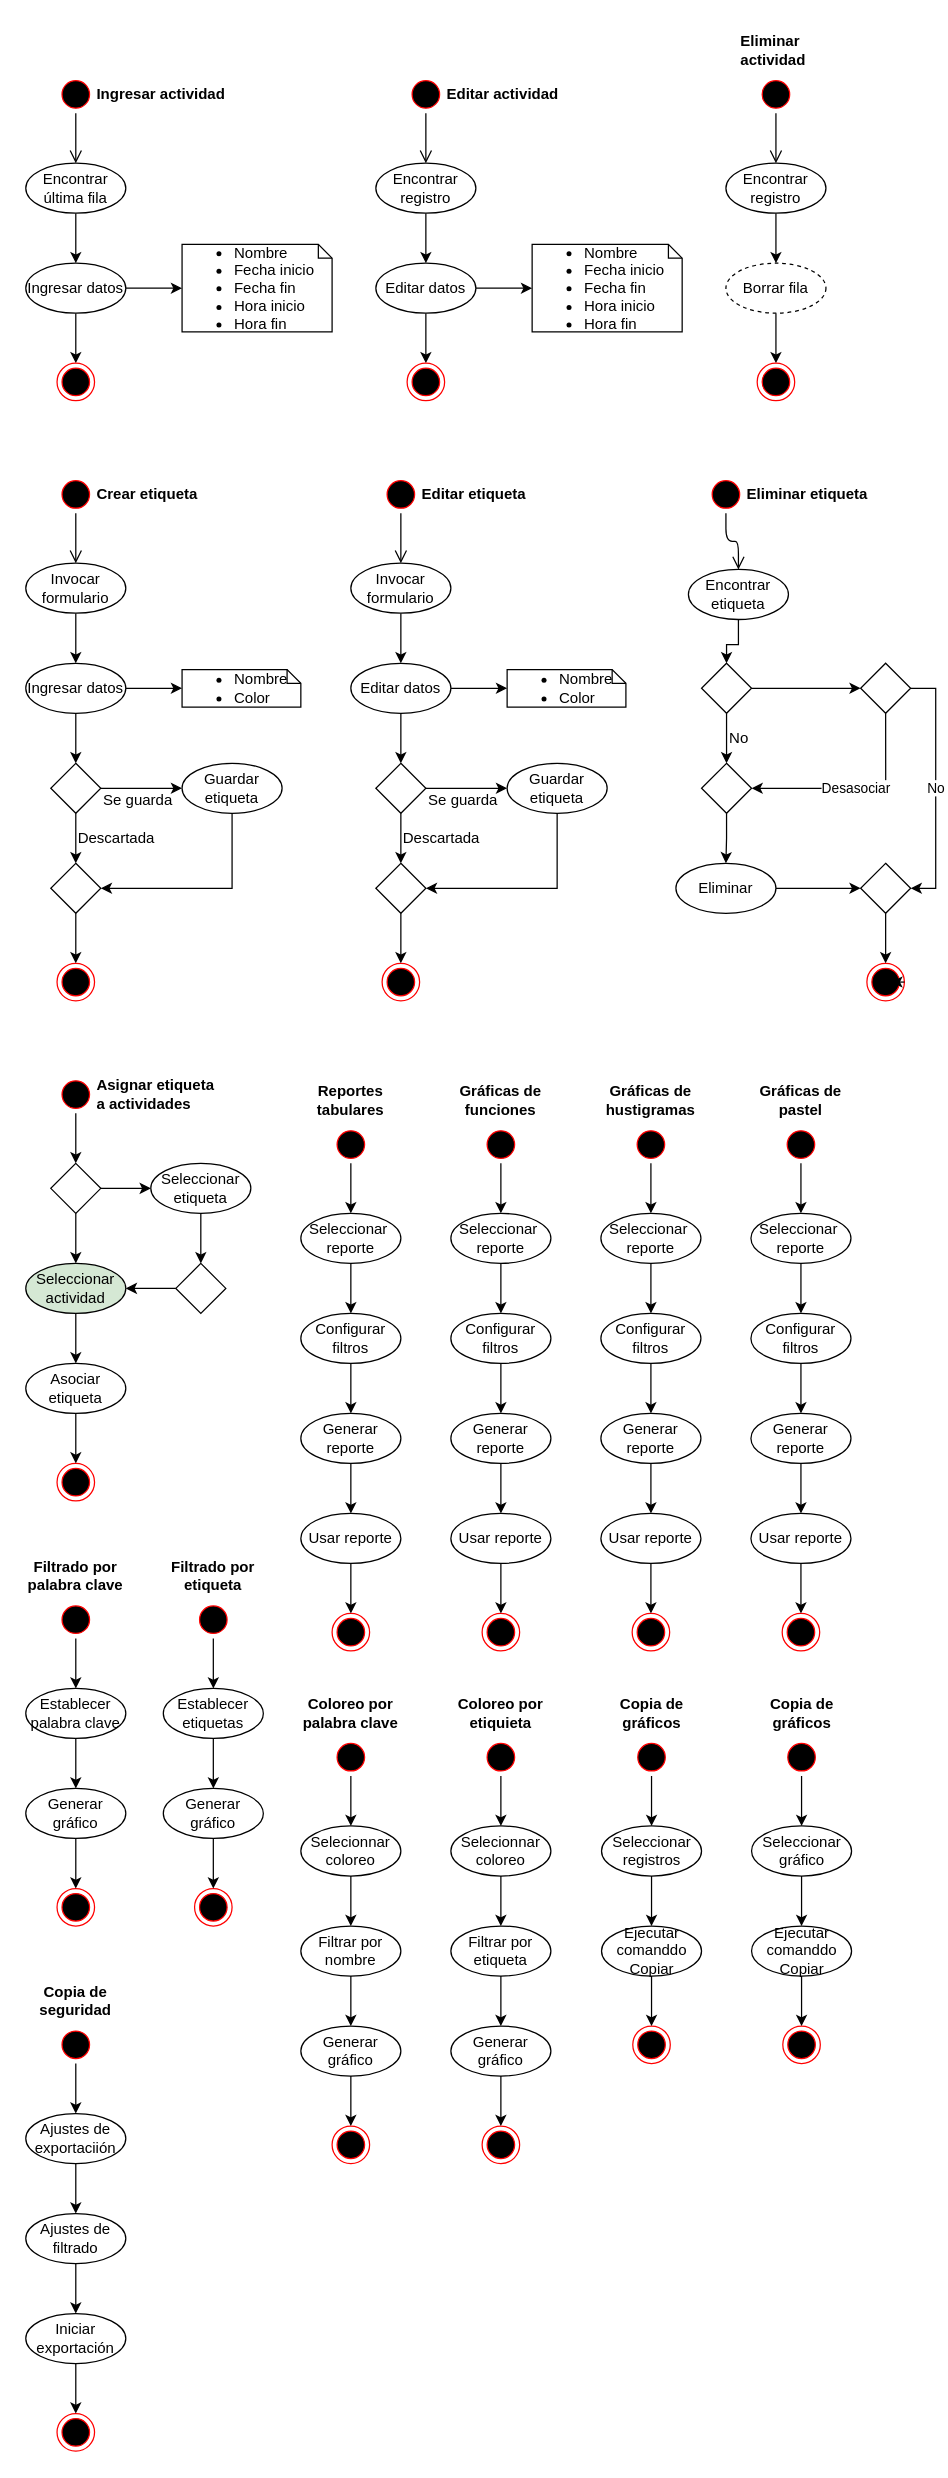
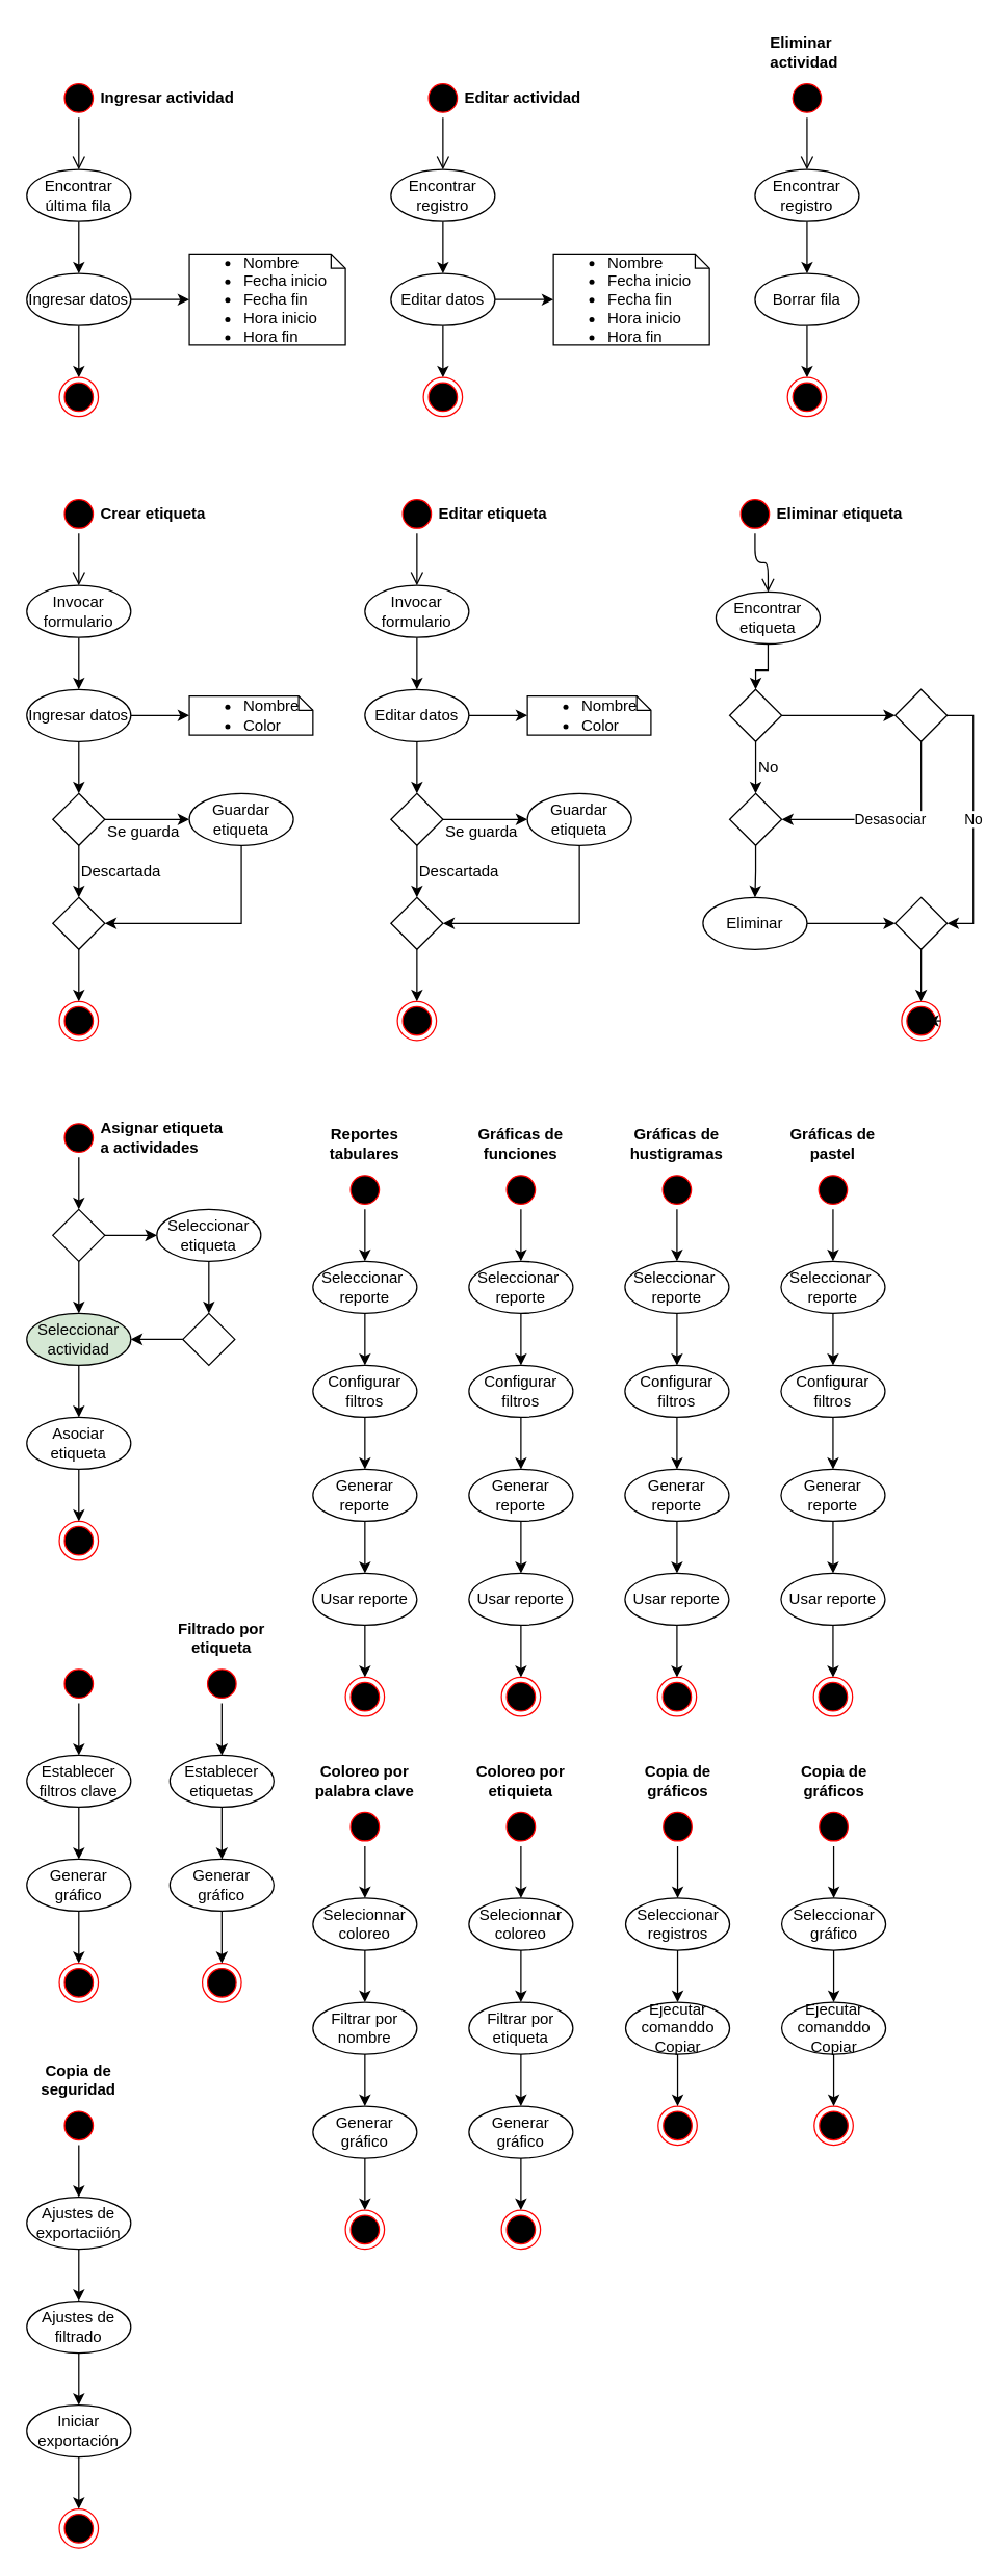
- <mxCell id="28" value="Borrar fila" style="ellipse;whiteSpace=wrap;html=1;dashed=1;" vertex="1" parent="1"><mxGeometry x="580" y="210" width="80" height="40" as="geometry" /></mxCell>
+ <mxCell id="28" value="Borrar fila" style="ellipse;whiteSpace=wrap;html=1;" vertex="1" parent="1"><mxGeometry x="580" y="210" width="80" height="40" as="geometry" /></mxCell>
- <mxCell id="153" value="Filtrado por palabra clave" style="text;html=1;strokeColor=none;fillColor=none;align=center;verticalAlign=middle;whiteSpace=wrap;rounded=0;fontStyle=1" vertex="1" parent="1"><mxGeometry x="20" y="1240" width="80" height="40" as="geometry" /></mxCell>
- <mxCell id="156" value="Establecer palabra clave" style="ellipse;whiteSpace=wrap;html=1;" vertex="1" parent="1"><mxGeometry x="20" y="1350" width="80" height="40" as="geometry" /></mxCell>
+ <mxCell id="156" value="Establecer filtros clave" style="ellipse;whiteSpace=wrap;html=1;" vertex="1" parent="1"><mxGeometry x="20" y="1350" width="80" height="40" as="geometry" /></mxCell>
